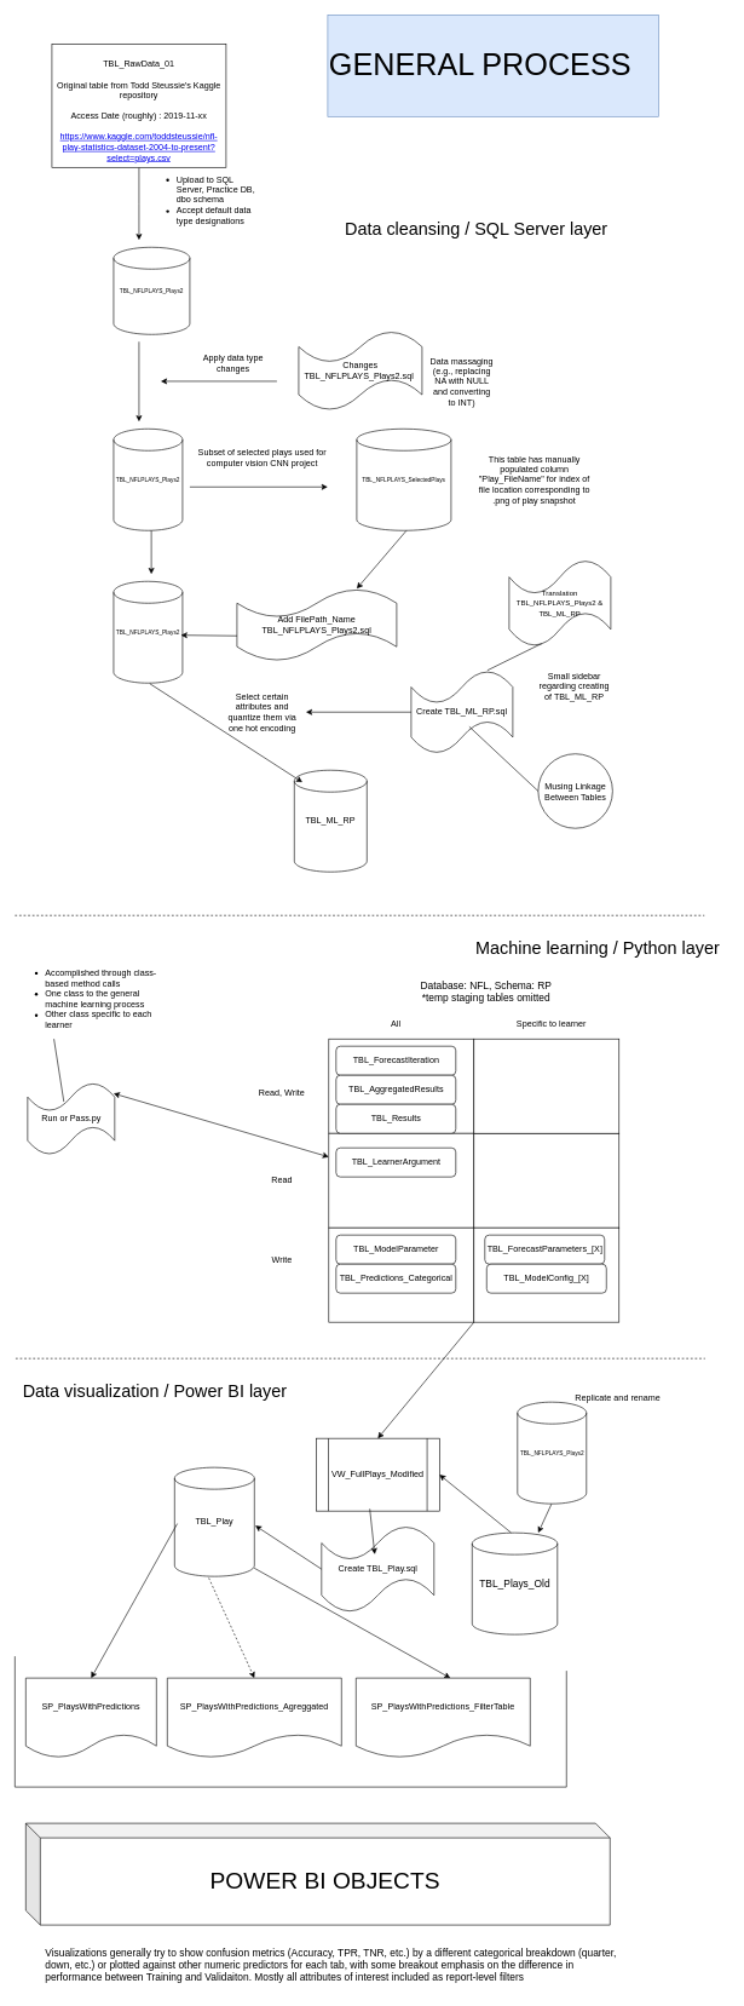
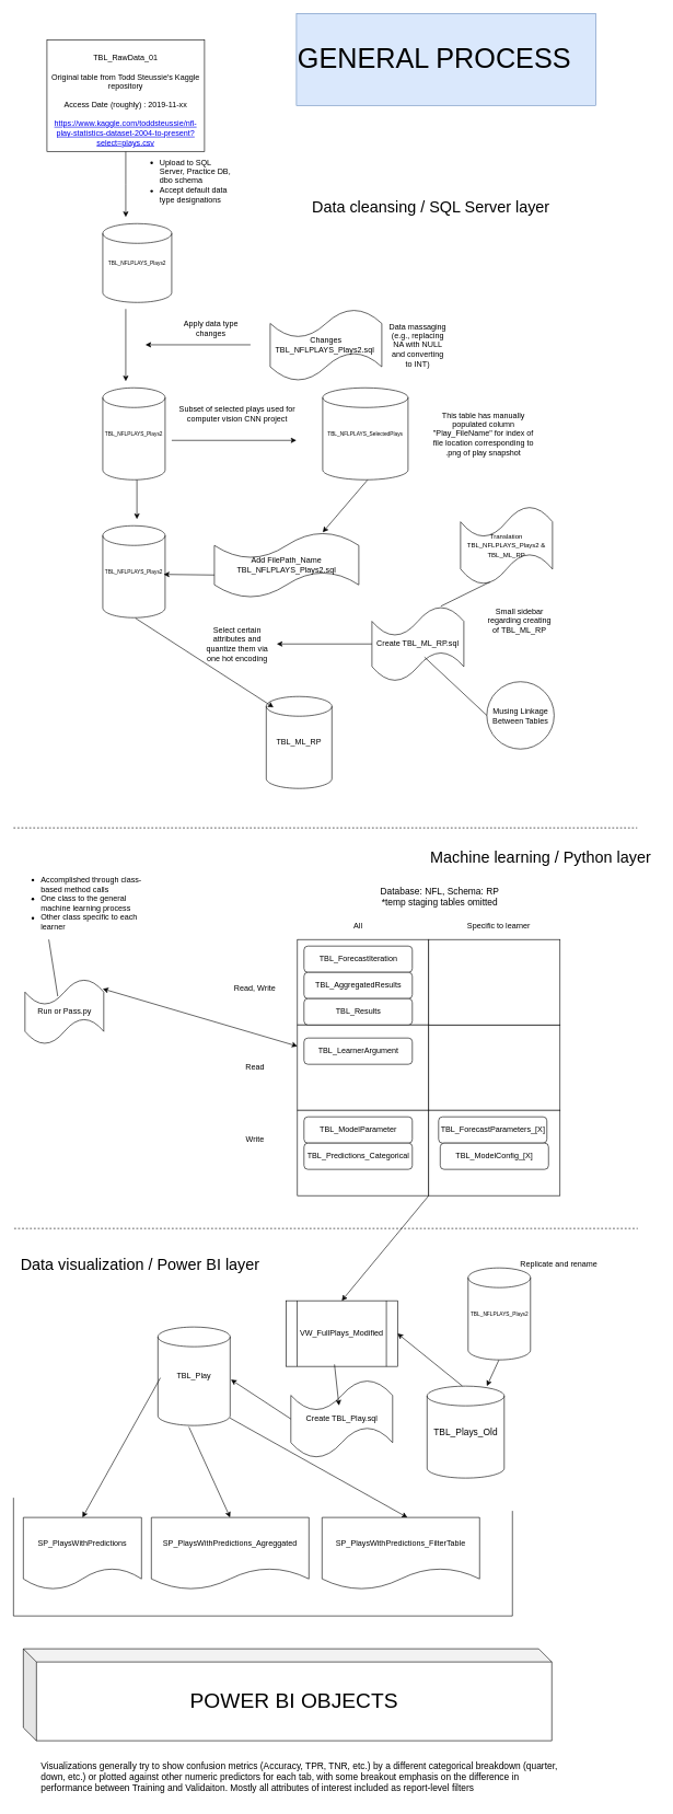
- <mxCell id="6" value="Changes TBL_NFLPLAYS_Plays2.sql&amp;nbsp;" style="shape=tape;whiteSpace=wrap;html=1;" parent="1" vertex="1"><mxGeometry x="411" y="455" width="170" height="110" as="geometry" /></mxCell>
+ <mxCell id="6" value="Changes TBL_NFLPLAYS_Plays2.sql&amp;nbsp;" style="shape=tape;whiteSpace=wrap;html=1;" parent="1" vertex="1"><mxGeometry x="411" y="470" width="170" height="110" as="geometry" /></mxCell>
- <mxCell id="83" value="&lt;span style=&quot;font-size: 24px&quot;&gt;Data visualization / Power BI layer&lt;/span&gt;" style="text;html=1;strokeColor=none;fillColor=none;align=left;verticalAlign=middle;whiteSpace=wrap;rounded=0;glass=0;" vertex="1" parent="1"><mxGeometry x="28.5" y="1890" width="422.5" height="50" as="geometry" /></mxCell>
+ <mxCell id="83" value="&lt;span style=&quot;font-size: 24px&quot;&gt;Data visualization / Power BI layer&lt;/span&gt;" style="text;html=1;strokeColor=none;fillColor=none;align=left;verticalAlign=middle;whiteSpace=wrap;rounded=0;glass=0;" vertex="1" parent="1"><mxGeometry x="28.5" y="1900" width="422.5" height="50" as="geometry" /></mxCell>
- <mxCell id="69" value="" style="endArrow=classic;html=1;exitX=0.429;exitY=1.015;exitDx=0;exitDy=0;exitPerimeter=0;entryX=0.5;entryY=0;entryDx=0;entryDy=0;dashed=1;" edge="1" parent="1" source="59" target="71"><mxGeometry width="50" height="50" relative="1" as="geometry"><mxPoint x="370" y="2300" as="sourcePoint" /><mxPoint x="330" y="2300" as="targetPoint" /></mxGeometry></mxCell>
+ <mxCell id="69" value="" style="endArrow=classic;html=1;exitX=0.429;exitY=1.015;exitDx=0;exitDy=0;exitPerimeter=0;entryX=0.5;entryY=0;entryDx=0;entryDy=0;" edge="1" parent="1" source="59" target="71"><mxGeometry width="50" height="50" relative="1" as="geometry"><mxPoint x="370" y="2300" as="sourcePoint" /><mxPoint x="330" y="2300" as="targetPoint" /></mxGeometry></mxCell>
